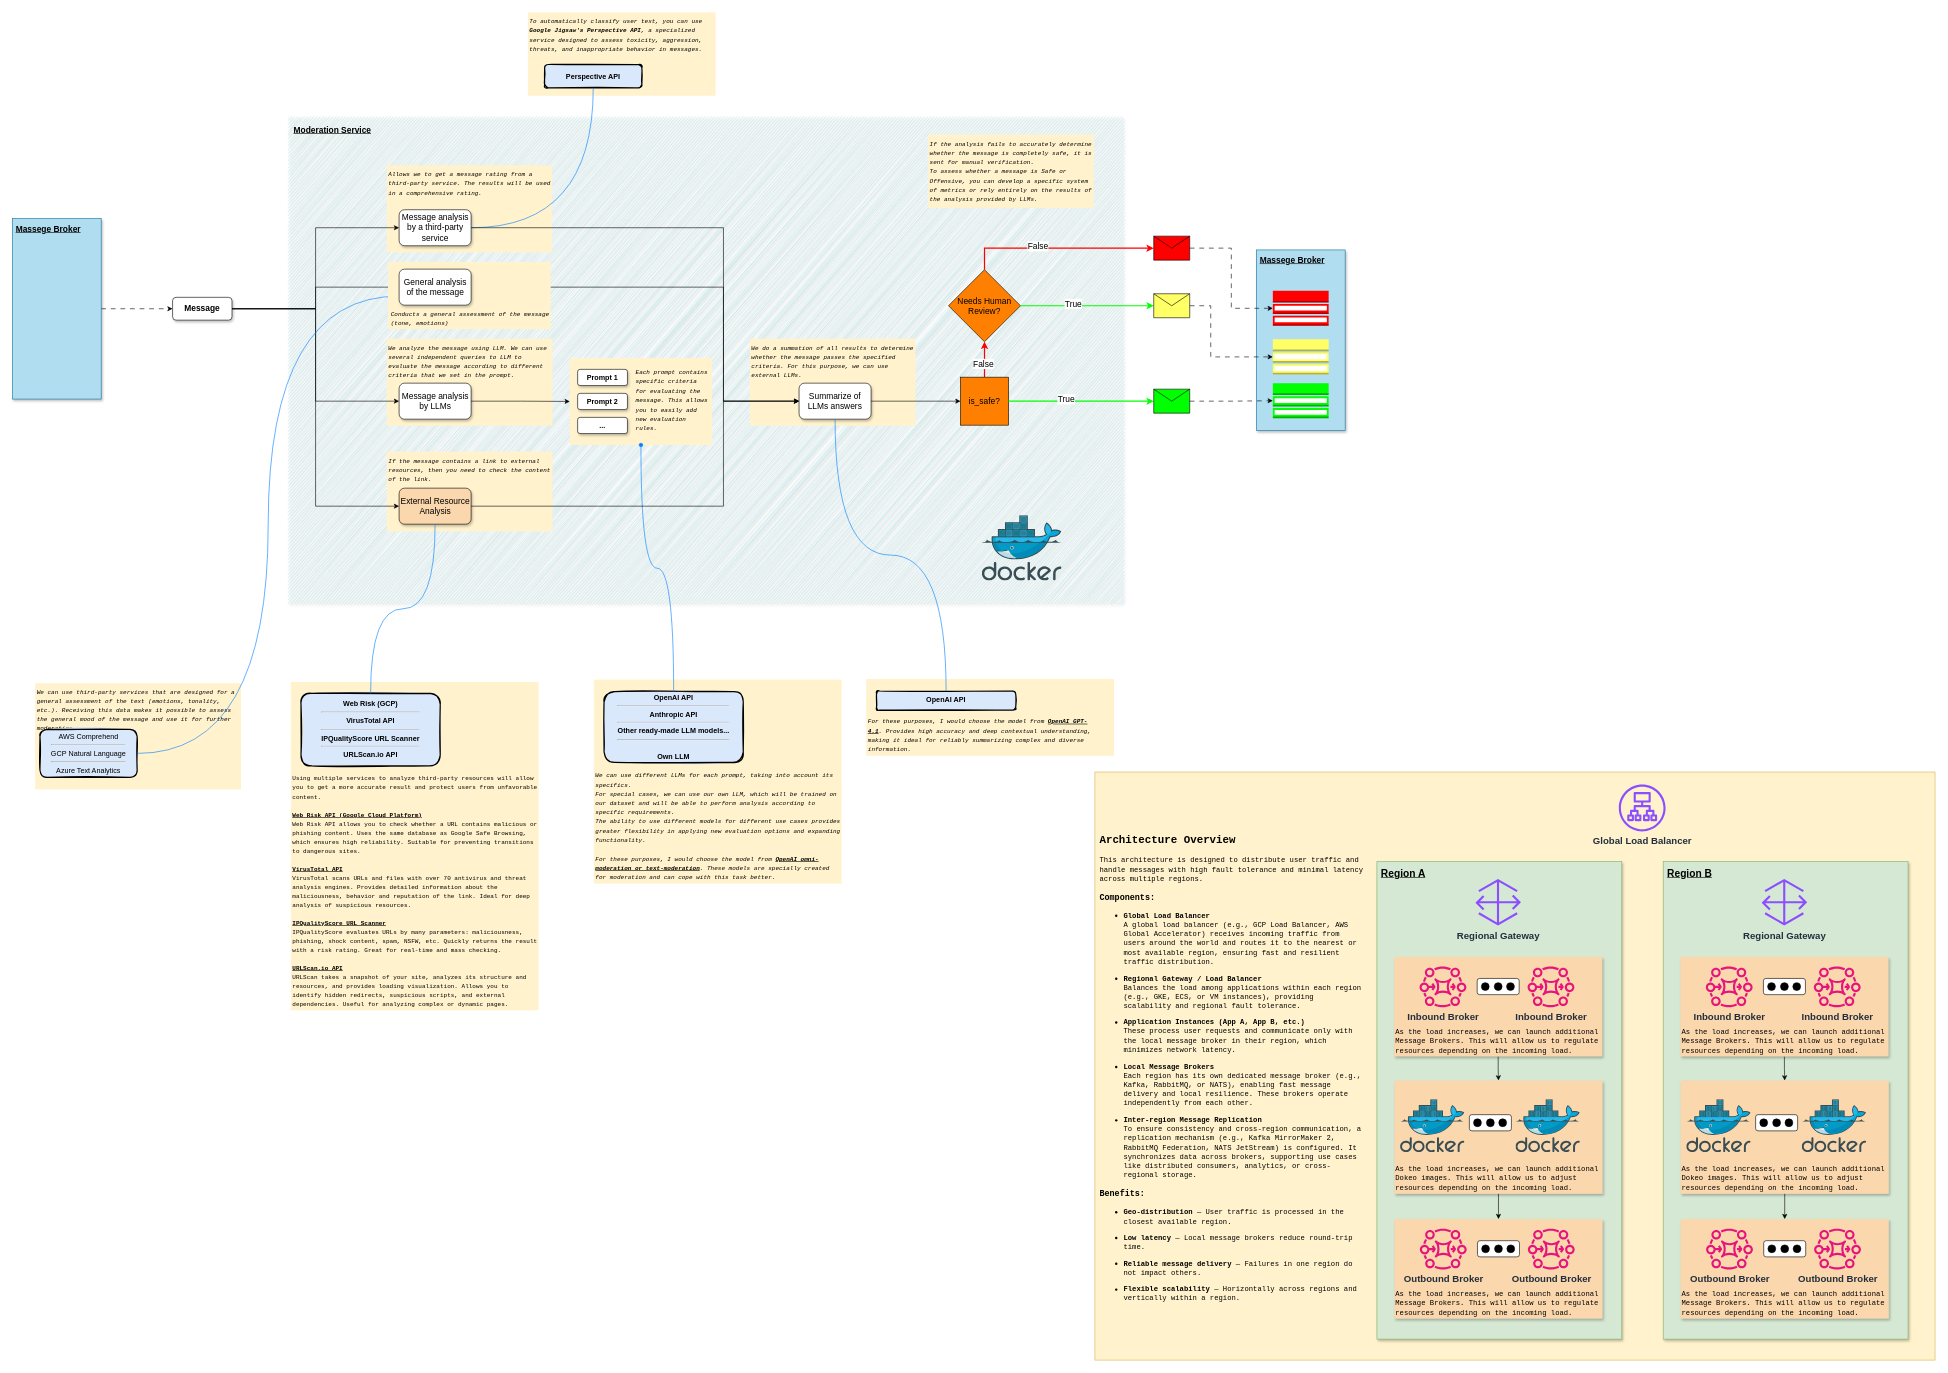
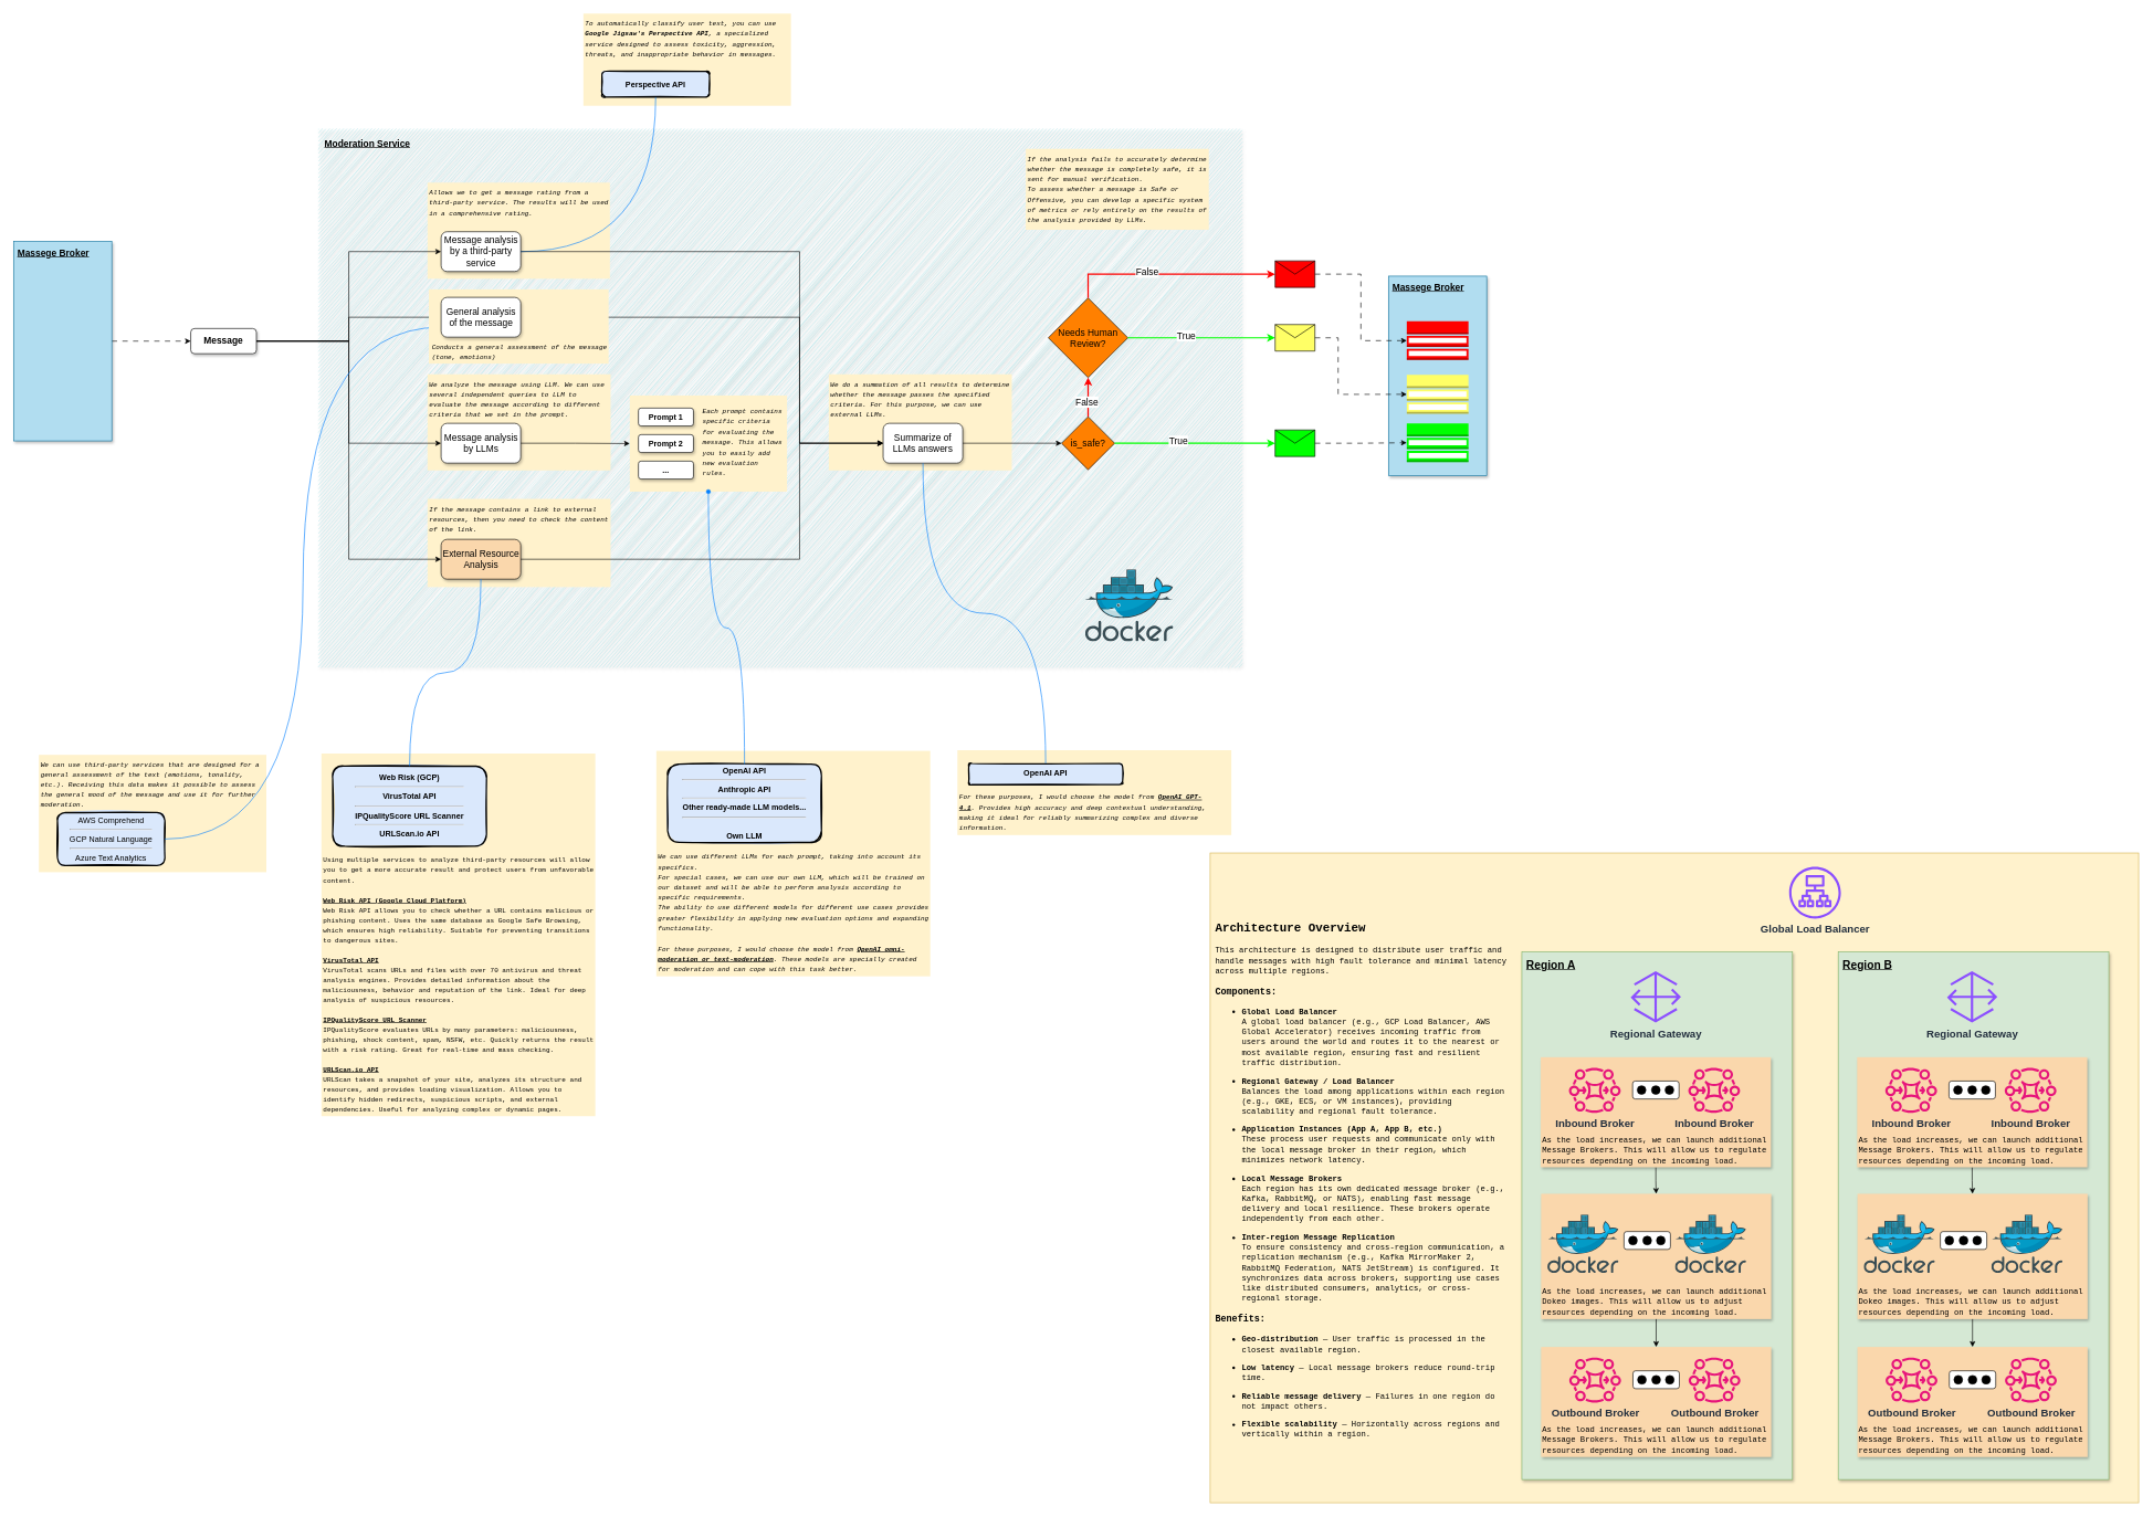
- <mxCell id="67" value="&lt;font style=&quot;font-size: 14px;&quot;&gt;is_safe?&lt;/font&gt;" style="whiteSpace=wrap;html=1;fillColor=#FF8000;rounded=0;" vertex="1" parent="2"><mxGeometry x="1580" y="608" width="80" height="80" as="geometry" /></mxCell>
+ <mxCell id="67" value="&lt;font style=&quot;font-size: 14px;&quot;&gt;is_safe?&lt;/font&gt;" style="rhombus;whiteSpace=wrap;html=1;fillColor=#FF8000;" vertex="1" parent="2"><mxGeometry x="1580" y="608" width="80" height="80" as="geometry" /></mxCell>
- <mxCell id="26" value="AWS Comprehend&lt;hr&gt;&lt;div&gt;GCP&amp;nbsp;Natural Language&lt;/div&gt;&lt;hr&gt;&lt;div&gt;Azure Text Analytics&lt;/div&gt;" style="rounded=1;whiteSpace=wrap;html=1;strokeWidth=2;fillWeight=4;hachureGap=8;hachureAngle=45;fillColor=#dae8fc;sketch=1;strokeColor=default;gradientColor=none;fillStyle=solid;" vertex="1" parent="24"><mxGeometry x="8" y="77" width="162" height="80" as="geometry" /></mxCell>
+ <mxCell id="26" value="AWS Comprehend&lt;hr&gt;&lt;div&gt;GCP&amp;nbsp;Natural Language&lt;/div&gt;&lt;hr&gt;&lt;div&gt;Azure Text Analytics&lt;/div&gt;" style="rounded=1;whiteSpace=wrap;html=1;strokeWidth=2;fillWeight=4;hachureGap=8;hachureAngle=45;fillColor=#dae8fc;sketch=1;strokeColor=default;gradientColor=none;fillStyle=solid;" vertex="1" parent="24"><mxGeometry x="28" y="87" width="162" height="80" as="geometry" /></mxCell>
